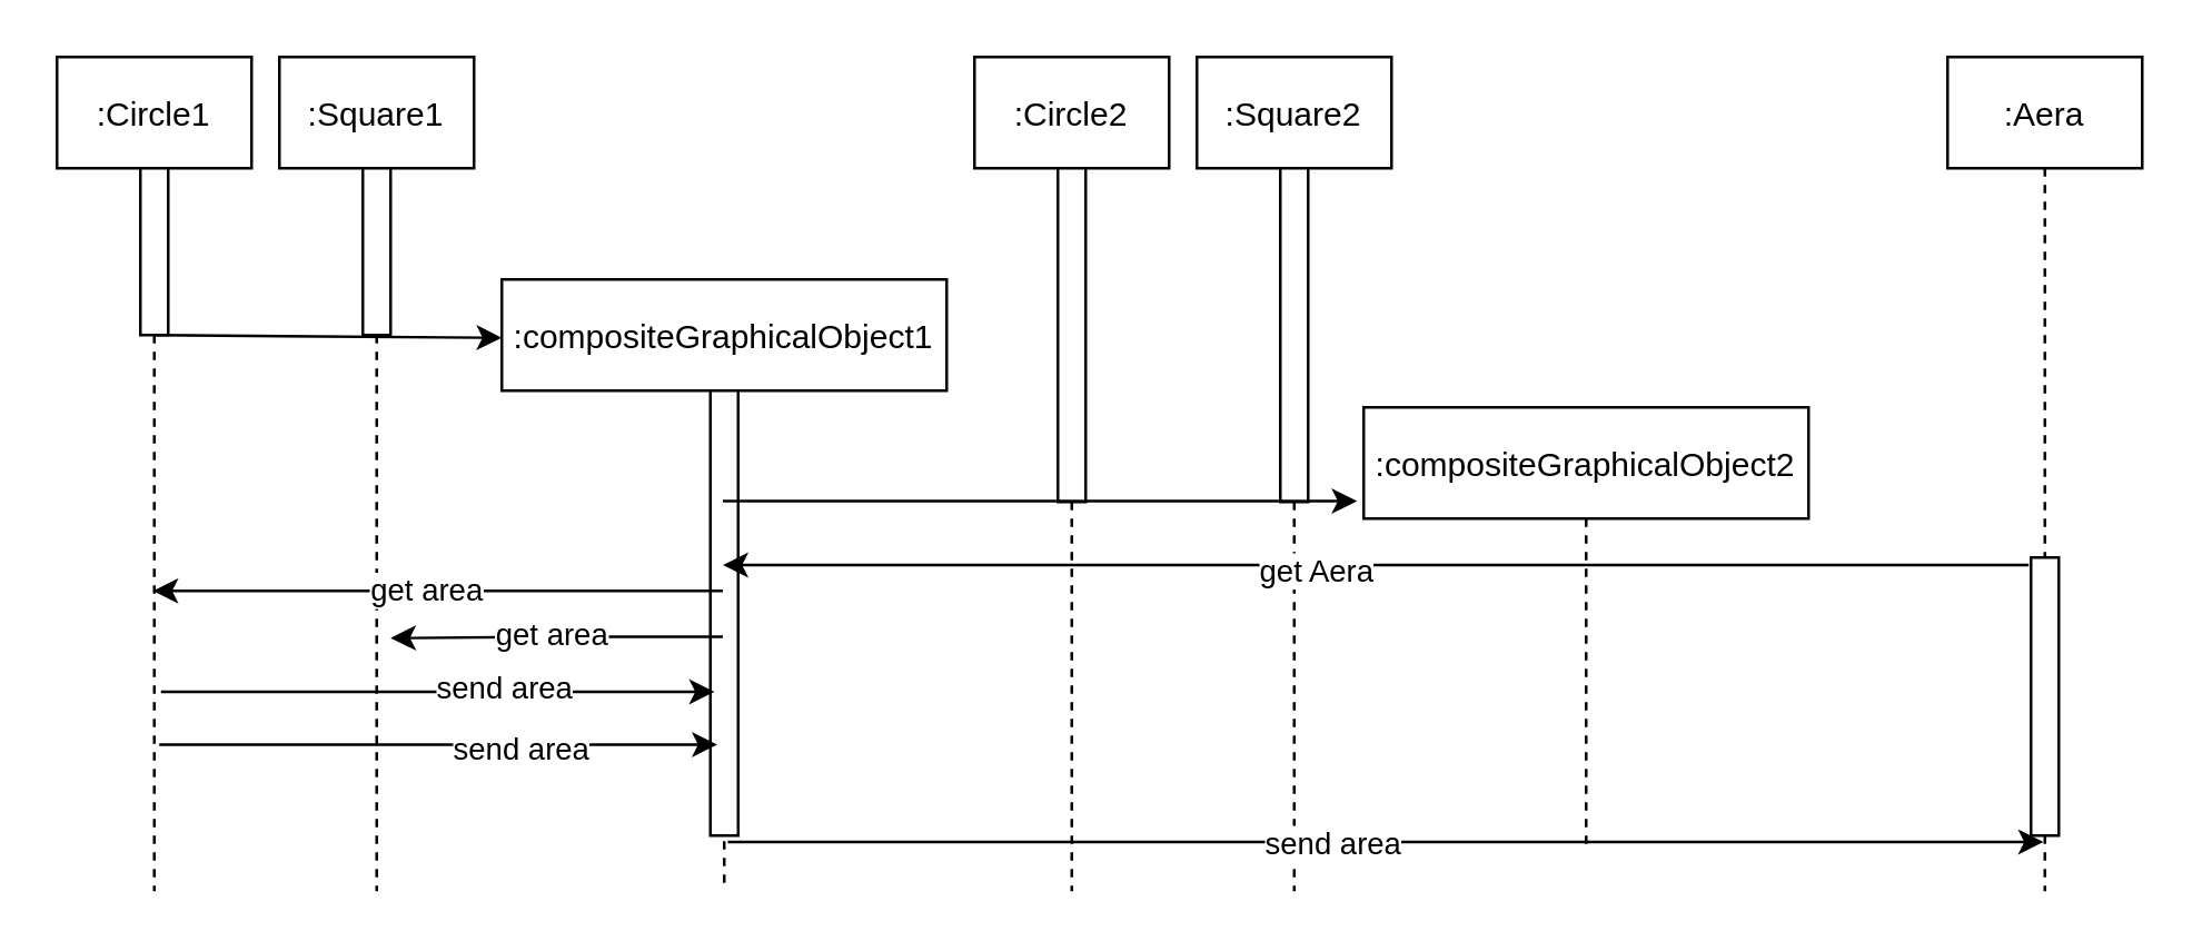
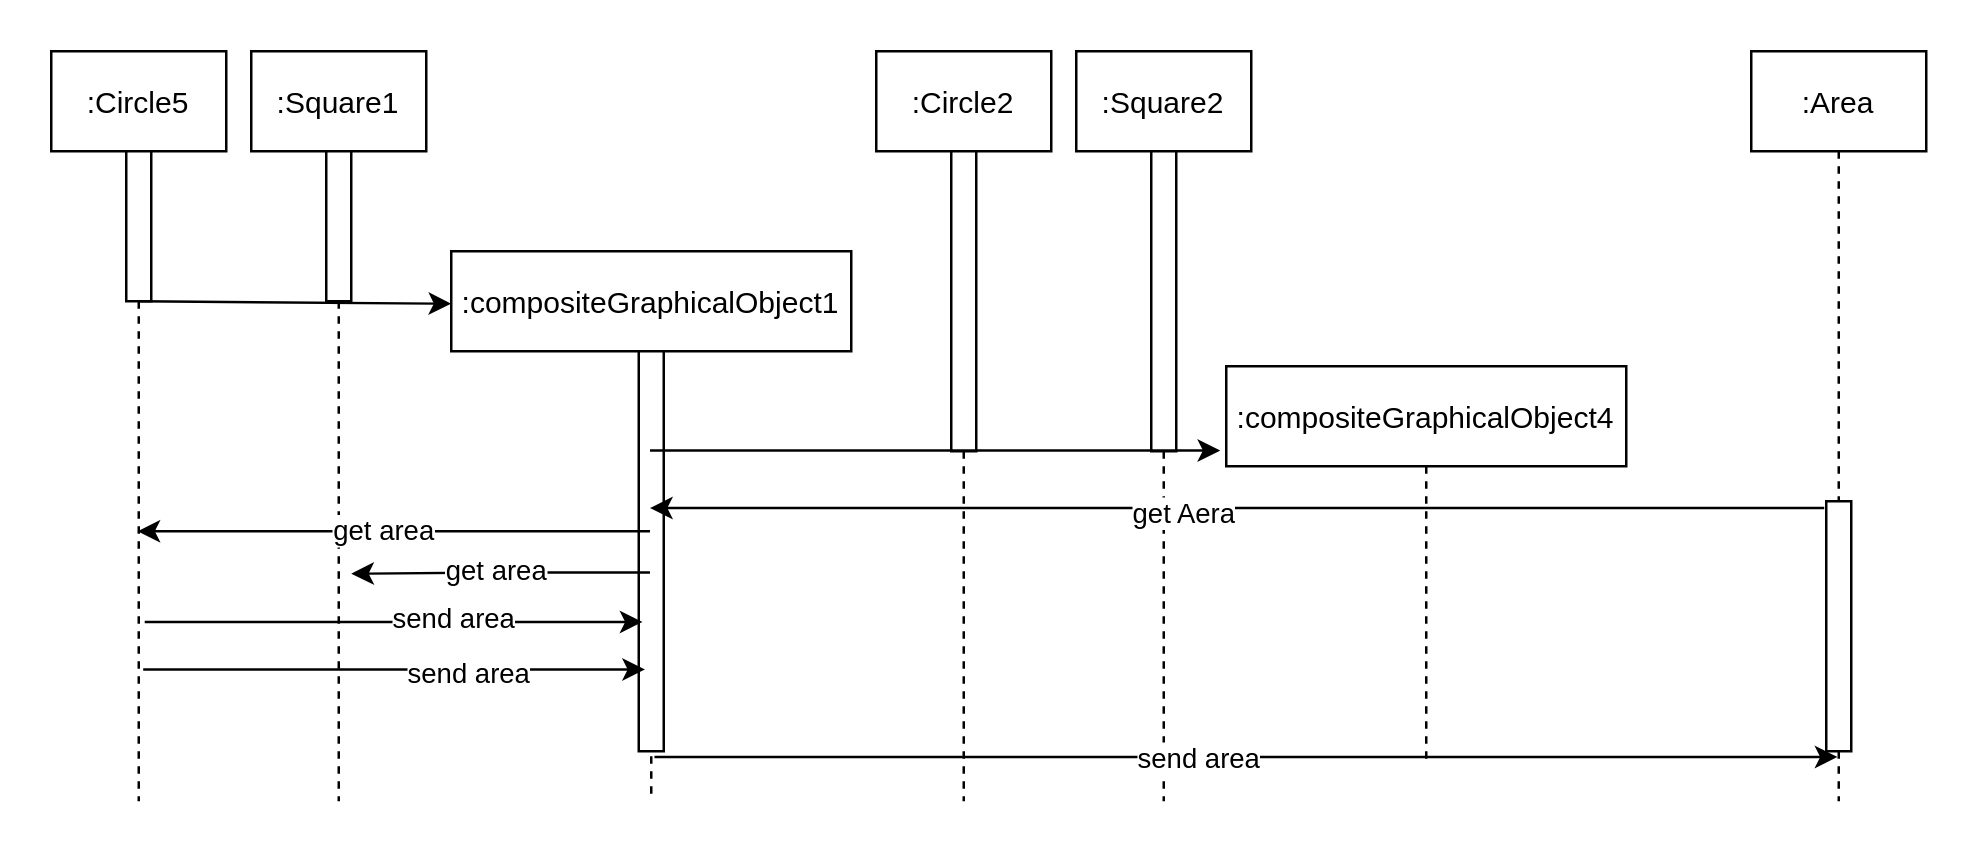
- <mxCell id="2" value=":Circle1" style="shape=umlLifeline;perimeter=lifelinePerimeter;container=1;collapsible=0;recursiveResize=0;rounded=0;shadow=0;strokeWidth=1;" parent="1" vertex="1"><mxGeometry x="20" y="20" width="70" height="300" as="geometry" /></mxCell>
+ <mxCell id="2" value=":Circle5" style="shape=umlLifeline;perimeter=lifelinePerimeter;container=1;collapsible=0;recursiveResize=0;rounded=0;shadow=0;strokeWidth=1;" parent="1" vertex="1"><mxGeometry x="20" y="20" width="70" height="300" as="geometry" /></mxCell>
- <mxCell id="15" value=":Aera" style="shape=umlLifeline;perimeter=lifelinePerimeter;container=1;collapsible=0;recursiveResize=0;rounded=0;shadow=0;strokeWidth=1;" vertex="1" parent="1"><mxGeometry x="700" y="20" width="70" height="300" as="geometry" /></mxCell>
+ <mxCell id="15" value=":Area" style="shape=umlLifeline;perimeter=lifelinePerimeter;container=1;collapsible=0;recursiveResize=0;rounded=0;shadow=0;strokeWidth=1;" vertex="1" parent="1"><mxGeometry x="700" y="20" width="70" height="300" as="geometry" /></mxCell>
- <mxCell id="13" value=":compositeGraphicalObject2" style="shape=umlLifeline;perimeter=lifelinePerimeter;container=1;collapsible=0;recursiveResize=0;rounded=0;shadow=0;strokeWidth=1;" vertex="1" parent="1"><mxGeometry x="490" y="146" width="160" height="160" as="geometry" /></mxCell>
+ <mxCell id="13" value=":compositeGraphicalObject4" style="shape=umlLifeline;perimeter=lifelinePerimeter;container=1;collapsible=0;recursiveResize=0;rounded=0;shadow=0;strokeWidth=1;" vertex="1" parent="1"><mxGeometry x="490" y="146" width="160" height="160" as="geometry" /></mxCell>
